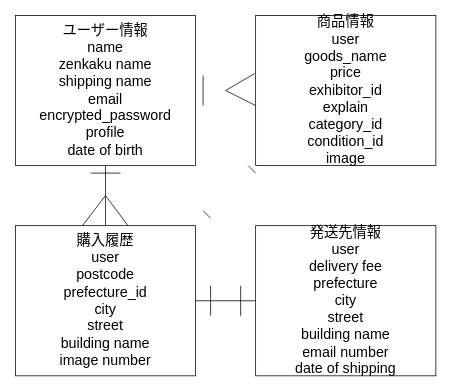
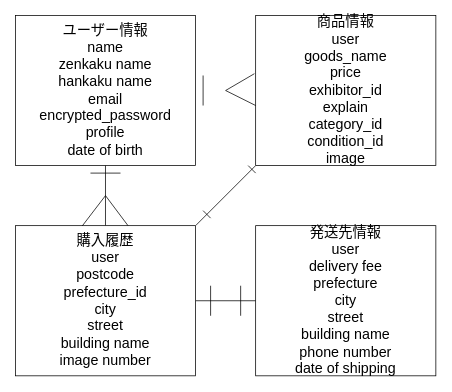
- <mxCell id="3" value="&lt;font style=&quot;font-size: 19px&quot;&gt;ユーザー情報&lt;br&gt;name&lt;br&gt;zenkaku name&lt;br&gt;shipping name&lt;br&gt;email&lt;br&gt;encrypted_password&lt;br&gt;profile&lt;br&gt;date of birth&lt;br&gt;&lt;/font&gt;" style="rounded=0;whiteSpace=wrap;html=1;" parent="1" vertex="1"><mxGeometry x="20" y="20" width="240" height="200" as="geometry" /></mxCell>
+ <mxCell id="3" value="&lt;font style=&quot;font-size: 19px&quot;&gt;ユーザー情報&lt;br&gt;name&lt;br&gt;zenkaku name&lt;br&gt;hankaku name&lt;br&gt;email&lt;br&gt;encrypted_password&lt;br&gt;profile&lt;br&gt;date of birth&lt;br&gt;&lt;/font&gt;" style="rounded=0;whiteSpace=wrap;html=1;" parent="1" vertex="1"><mxGeometry x="20" y="20" width="240" height="200" as="geometry" /></mxCell>
+ <mxCell id="7" value="" style="endArrow=none;html=1;exitX=1;exitY=0;exitDx=0;exitDy=0;entryX=0;entryY=1;entryDx=0;entryDy=0;" parent="1" target="2" edge="1" source="11"><mxGeometry width="50" height="50" relative="1" as="geometry"><mxPoint x="274" y="300" as="sourcePoint" /><mxPoint x="330" y="210" as="targetPoint" /><Array as="points" /></mxGeometry></mxCell>
- <mxCell id="4" value="&lt;font style=&quot;font-size: 19px&quot;&gt;発送先情報&lt;br&gt;user&lt;br&gt;delivery fee&lt;br&gt;prefecture&lt;br&gt;city&lt;br&gt;street&lt;br&gt;building name&lt;br&gt;email number&lt;br&gt;date of shipping&lt;br&gt;&lt;/font&gt;" style="rounded=0;whiteSpace=wrap;html=1;" parent="1" vertex="1"><mxGeometry x="340" y="300" width="240" height="200" as="geometry" /></mxCell>
+ <mxCell id="4" value="&lt;font style=&quot;font-size: 19px&quot;&gt;発送先情報&lt;br&gt;user&lt;br&gt;delivery fee&lt;br&gt;prefecture&lt;br&gt;city&lt;br&gt;street&lt;br&gt;building name&lt;br&gt;phone number&lt;br&gt;date of shipping&lt;br&gt;&lt;/font&gt;" style="rounded=0;whiteSpace=wrap;html=1;" parent="1" vertex="1"><mxGeometry x="340" y="300" width="240" height="200" as="geometry" /></mxCell>
